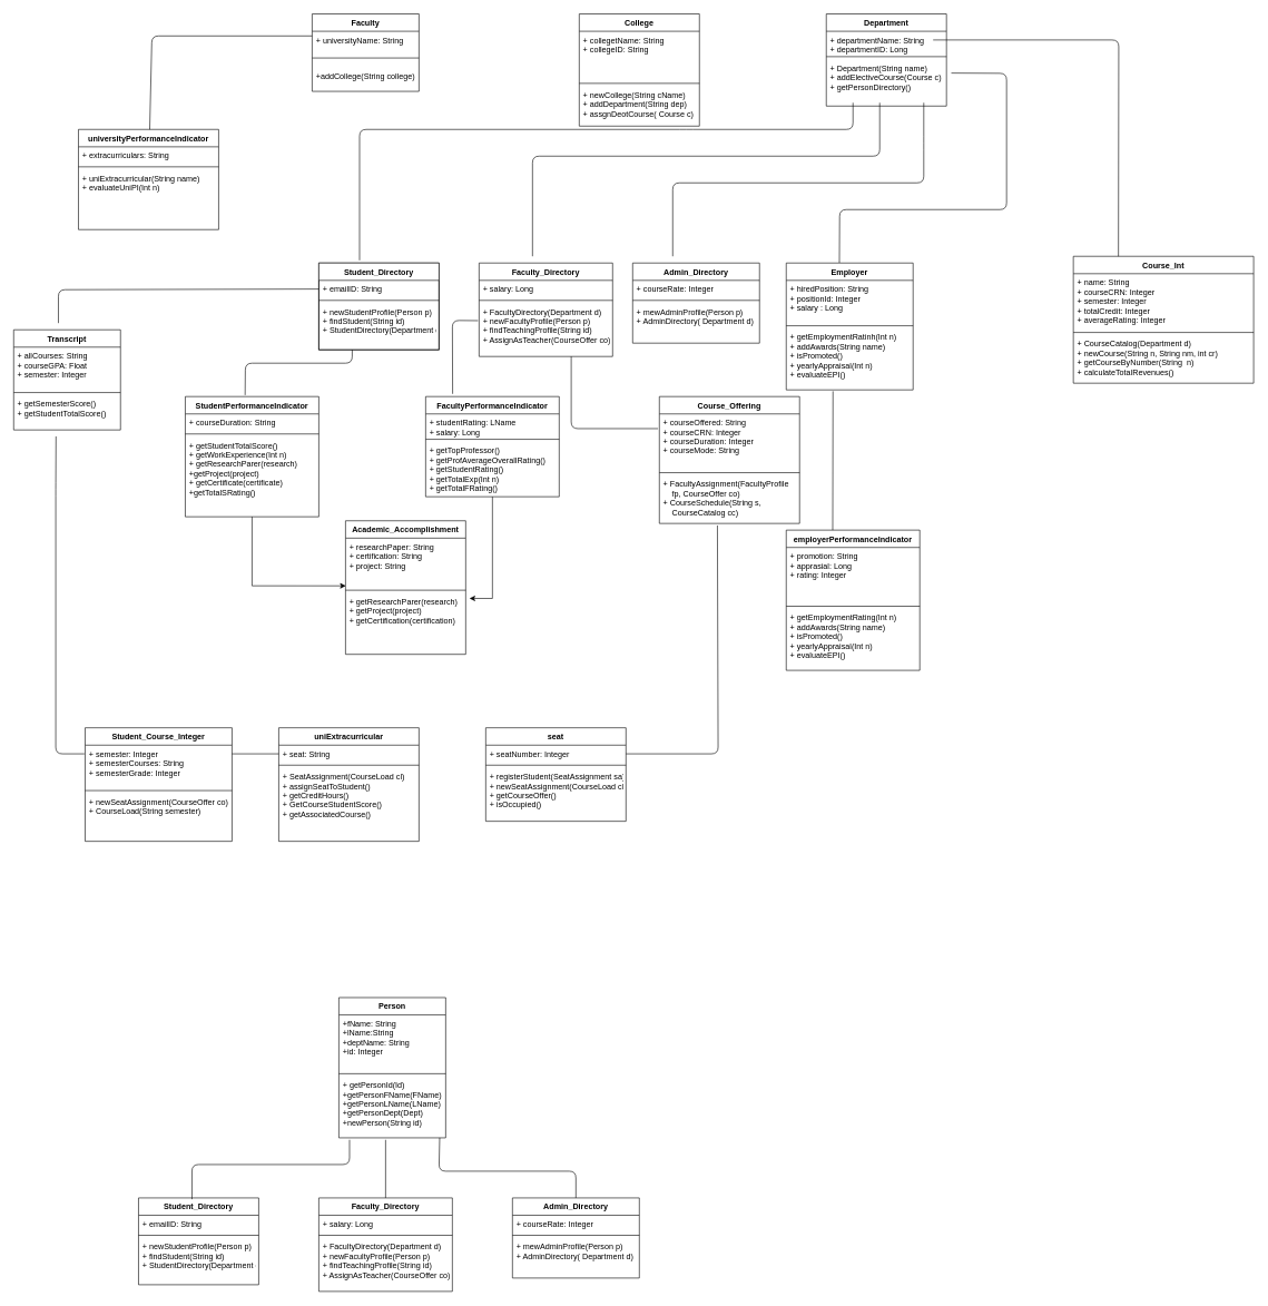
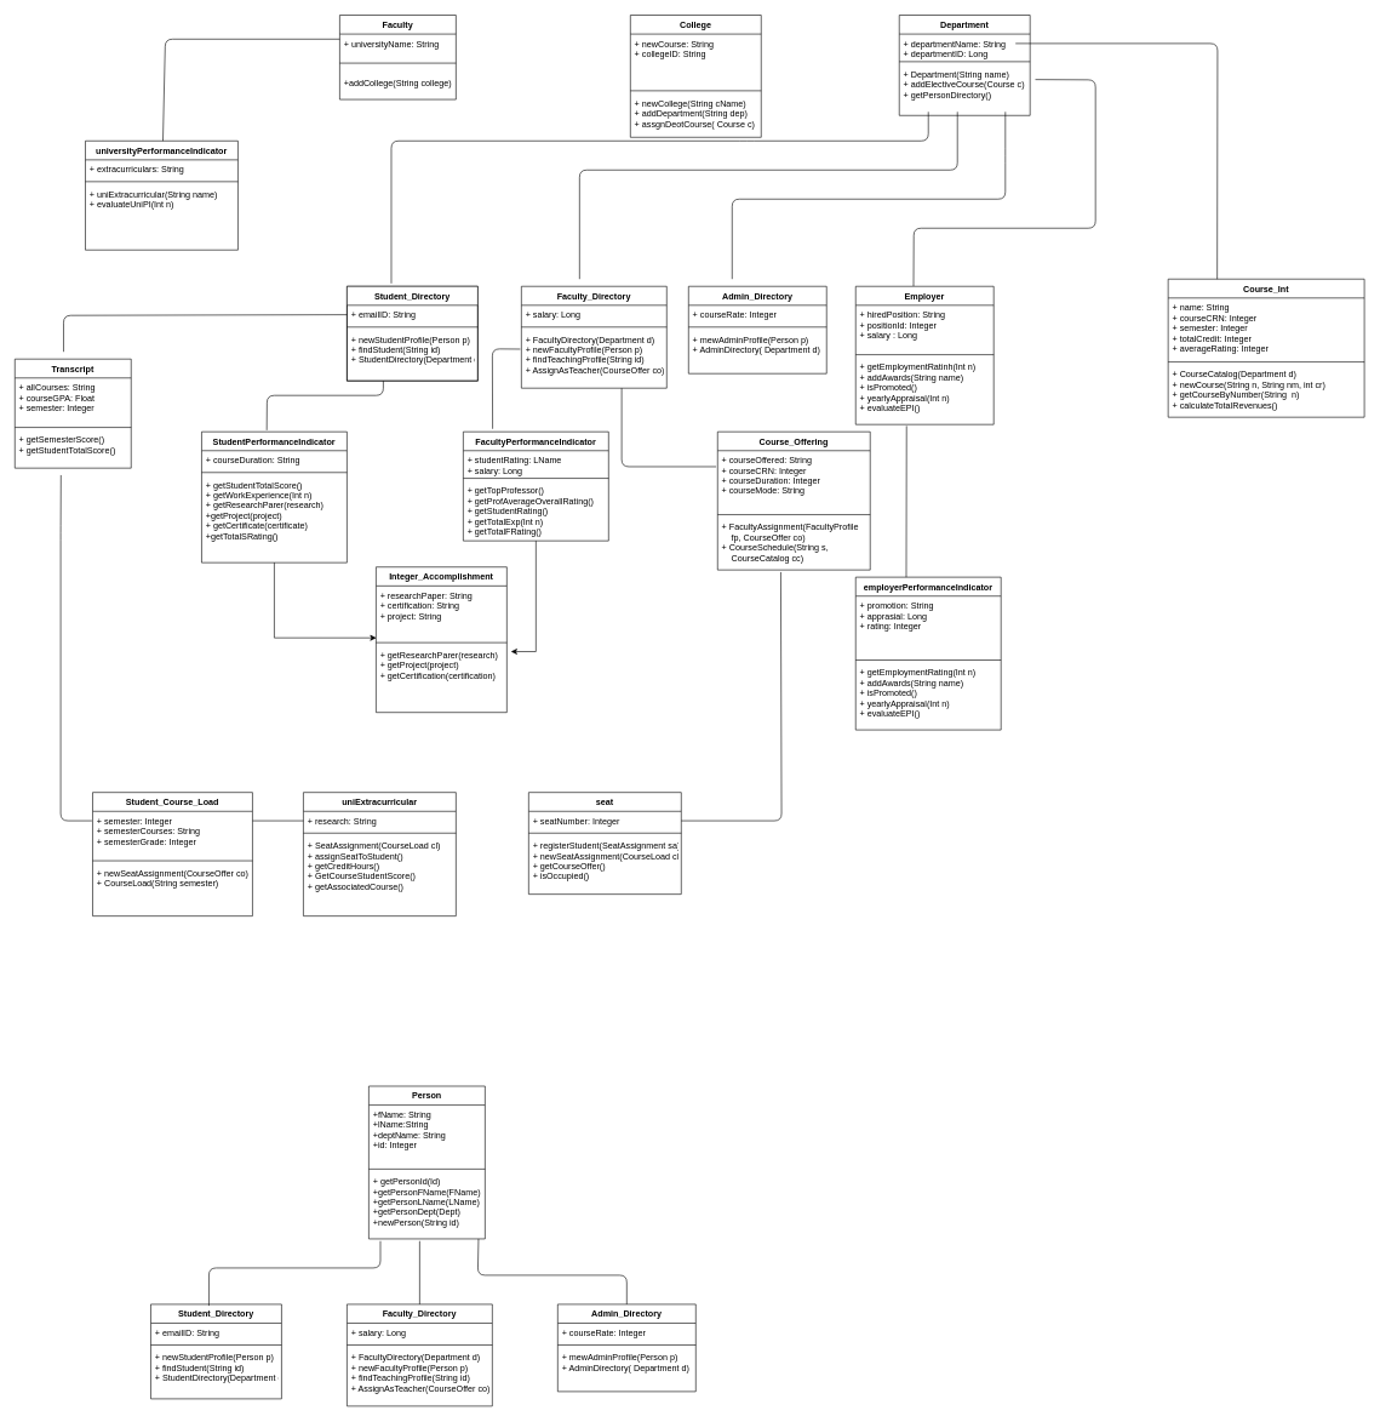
- <mxCell id="11" value="+ collegetName: String&#10;+ collegeID: String&#10;      " style="text;strokeColor=none;fillColor=none;align=left;verticalAlign=top;spacingLeft=4;spacingRight=4;overflow=hidden;rotatable=0;points=[[0,0.5],[1,0.5]];portConstraint=eastwest;" parent="10" vertex="1"><mxGeometry y="26" width="180" height="74" as="geometry" /></mxCell>
+ <mxCell id="11" value="+ newCourse: String&#10;+ collegeID: String&#10;      " style="text;strokeColor=none;fillColor=none;align=left;verticalAlign=top;spacingLeft=4;spacingRight=4;overflow=hidden;rotatable=0;points=[[0,0.5],[1,0.5]];portConstraint=eastwest;" parent="10" vertex="1"><mxGeometry y="26" width="180" height="74" as="geometry" /></mxCell>
- <mxCell id="44" value="Academic_Accomplishment " style="swimlane;fontStyle=1;align=center;verticalAlign=top;childLayout=stackLayout;horizontal=1;startSize=26;horizontalStack=0;resizeParent=1;resizeParentMax=0;resizeLast=0;collapsible=1;marginBottom=0;" parent="1" vertex="1"><mxGeometry x="517" y="779" width="180" height="200" as="geometry" /></mxCell>
+ <mxCell id="44" value="Integer_Accomplishment " style="swimlane;fontStyle=1;align=center;verticalAlign=top;childLayout=stackLayout;horizontal=1;startSize=26;horizontalStack=0;resizeParent=1;resizeParentMax=0;resizeLast=0;collapsible=1;marginBottom=0;" parent="1" vertex="1"><mxGeometry x="517" y="779" width="180" height="200" as="geometry" /></mxCell>
- <mxCell id="18" value="Student_Course_Integer " style="swimlane;fontStyle=1;align=center;verticalAlign=top;childLayout=stackLayout;horizontal=1;startSize=26;horizontalStack=0;resizeParent=1;resizeParentMax=0;resizeLast=0;collapsible=1;marginBottom=0;" parent="1" vertex="1"><mxGeometry x="127" y="1089" width="220" height="170" as="geometry" /></mxCell>
+ <mxCell id="18" value="Student_Course_Load " style="swimlane;fontStyle=1;align=center;verticalAlign=top;childLayout=stackLayout;horizontal=1;startSize=26;horizontalStack=0;resizeParent=1;resizeParentMax=0;resizeLast=0;collapsible=1;marginBottom=0;" parent="1" vertex="1"><mxGeometry x="127" y="1089" width="220" height="170" as="geometry" /></mxCell>
- <mxCell id="53" value="+ seat: String" style="text;strokeColor=none;fillColor=none;align=left;verticalAlign=top;spacingLeft=4;spacingRight=4;overflow=hidden;rotatable=0;points=[[0,0.5],[1,0.5]];portConstraint=eastwest;" parent="52" vertex="1"><mxGeometry y="26" width="210" height="26" as="geometry" /></mxCell>
+ <mxCell id="53" value="+ research: String" style="text;strokeColor=none;fillColor=none;align=left;verticalAlign=top;spacingLeft=4;spacingRight=4;overflow=hidden;rotatable=0;points=[[0,0.5],[1,0.5]];portConstraint=eastwest;" parent="52" vertex="1"><mxGeometry y="26" width="210" height="26" as="geometry" /></mxCell>
